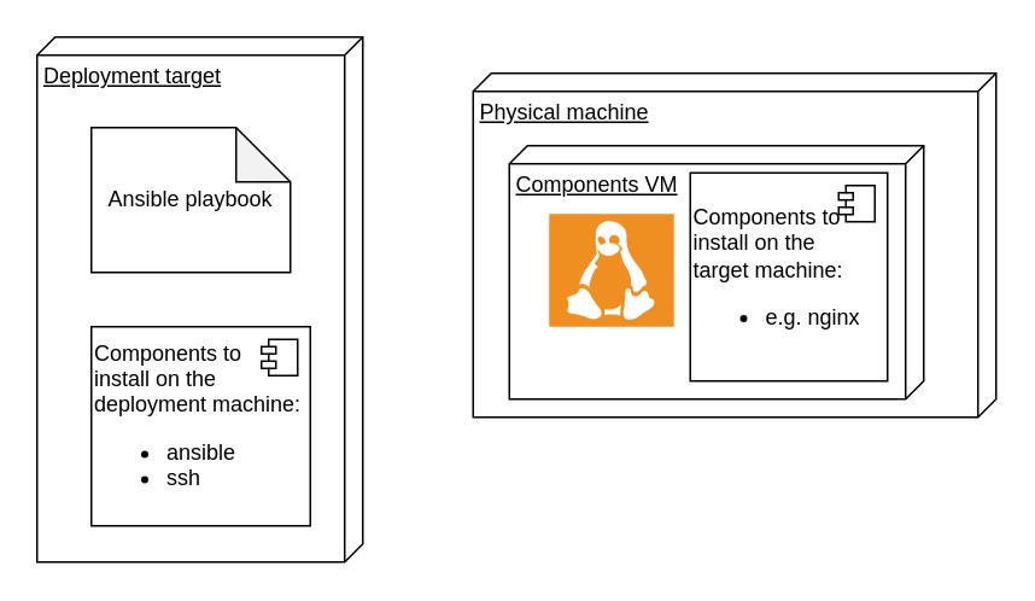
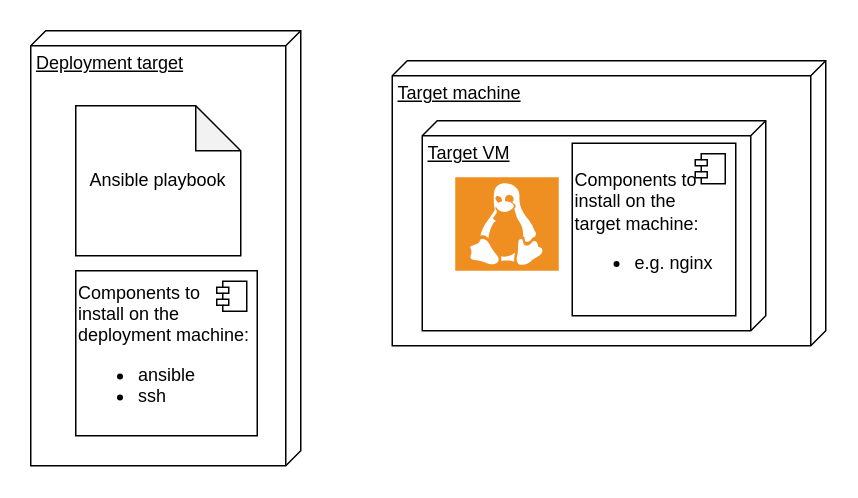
- <mxCell id="2" value="Physical machine" style="verticalAlign=top;align=left;spacingTop=8;spacingLeft=2;spacingRight=12;shape=cube;size=10;direction=south;fontStyle=4;html=1;fontSize=12;" vertex="1" parent="1"><mxGeometry x="261" y="40" width="289" height="190" as="geometry" /></mxCell>
+ <mxCell id="2" value="Target machine" style="verticalAlign=top;align=left;spacingTop=8;spacingLeft=2;spacingRight=12;shape=cube;size=10;direction=south;fontStyle=4;html=1;fontSize=12;" vertex="1" parent="1"><mxGeometry x="261" y="40" width="289" height="190" as="geometry" /></mxCell>
- <mxCell id="3" value="Components VM" style="verticalAlign=top;align=left;spacingTop=8;spacingLeft=2;spacingRight=12;shape=cube;size=10;direction=south;fontStyle=4;html=1;fontSize=12;" vertex="1" parent="1"><mxGeometry x="281" y="80" width="229" height="140" as="geometry" /></mxCell>
+ <mxCell id="3" value="Target VM" style="verticalAlign=top;align=left;spacingTop=8;spacingLeft=2;spacingRight=12;shape=cube;size=10;direction=south;fontStyle=4;html=1;fontSize=12;" vertex="1" parent="1"><mxGeometry x="281" y="80" width="229" height="140" as="geometry" /></mxCell>
- <mxCell id="5" value="Ansible playbook" style="shape=note;whiteSpace=wrap;html=1;backgroundOutline=1;darkOpacity=0.05;fontSize=12;" vertex="1" parent="1"><mxGeometry x="50" y="70" width="110" height="80" as="geometry" /></mxCell>
+ <mxCell id="5" value="Ansible playbook" style="shape=note;whiteSpace=wrap;html=1;backgroundOutline=1;darkOpacity=0.05;fontSize=12;" vertex="1" parent="1"><mxGeometry x="50" y="70" width="110" height="100" as="geometry" /></mxCell>
